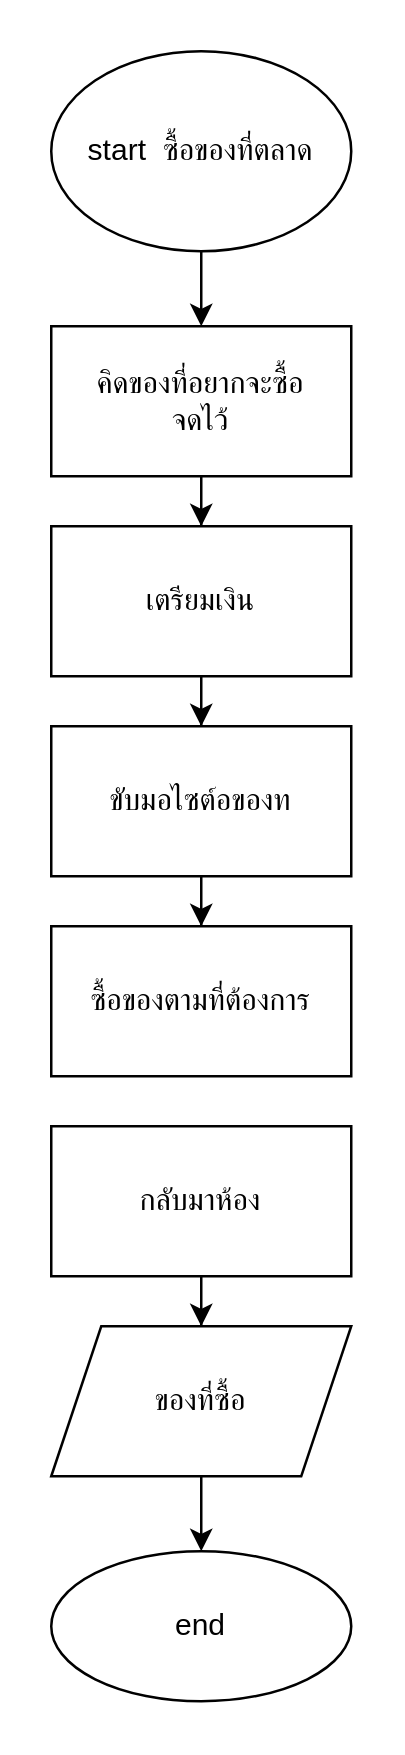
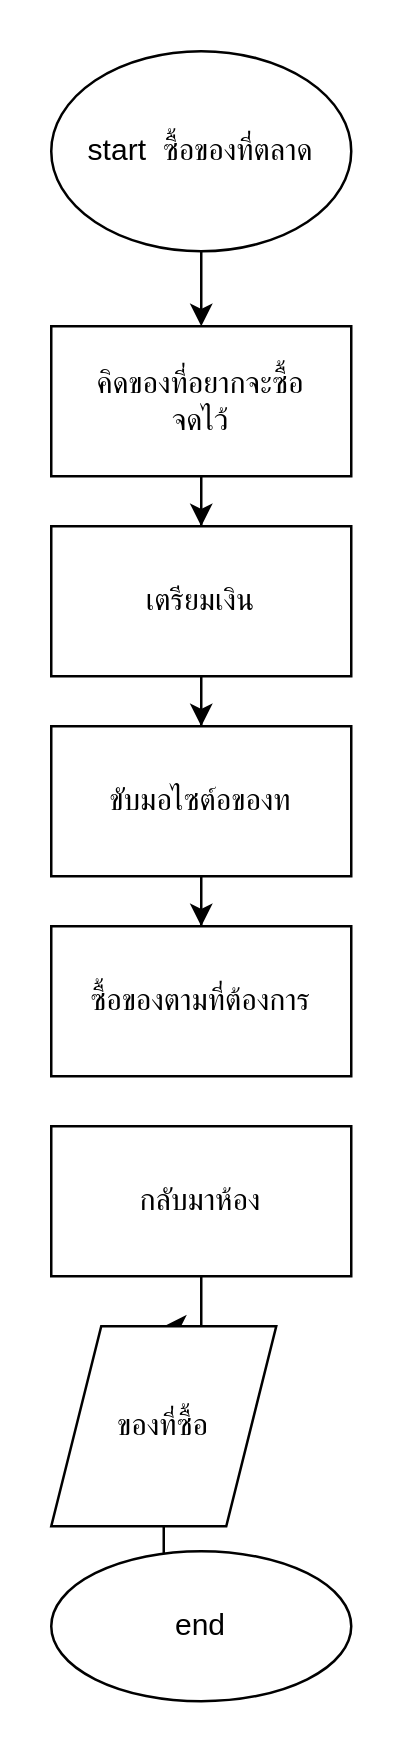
- <mxCell id="14" value="ของที่ซื้อ" style="shape=parallelogram;perimeter=parallelogramPerimeter;whiteSpace=wrap;html=1;fixedSize=1;" vertex="1" parent="1"><mxGeometry x="20" y="530" width="120" height="60" as="geometry" /></mxCell>
+ <mxCell id="14" value="ของที่ซื้อ" style="shape=parallelogram;perimeter=parallelogramPerimeter;whiteSpace=wrap;html=1;fixedSize=1;" vertex="1" parent="1"><mxGeometry x="20" y="530" width="90" height="80" as="geometry" /></mxCell>
